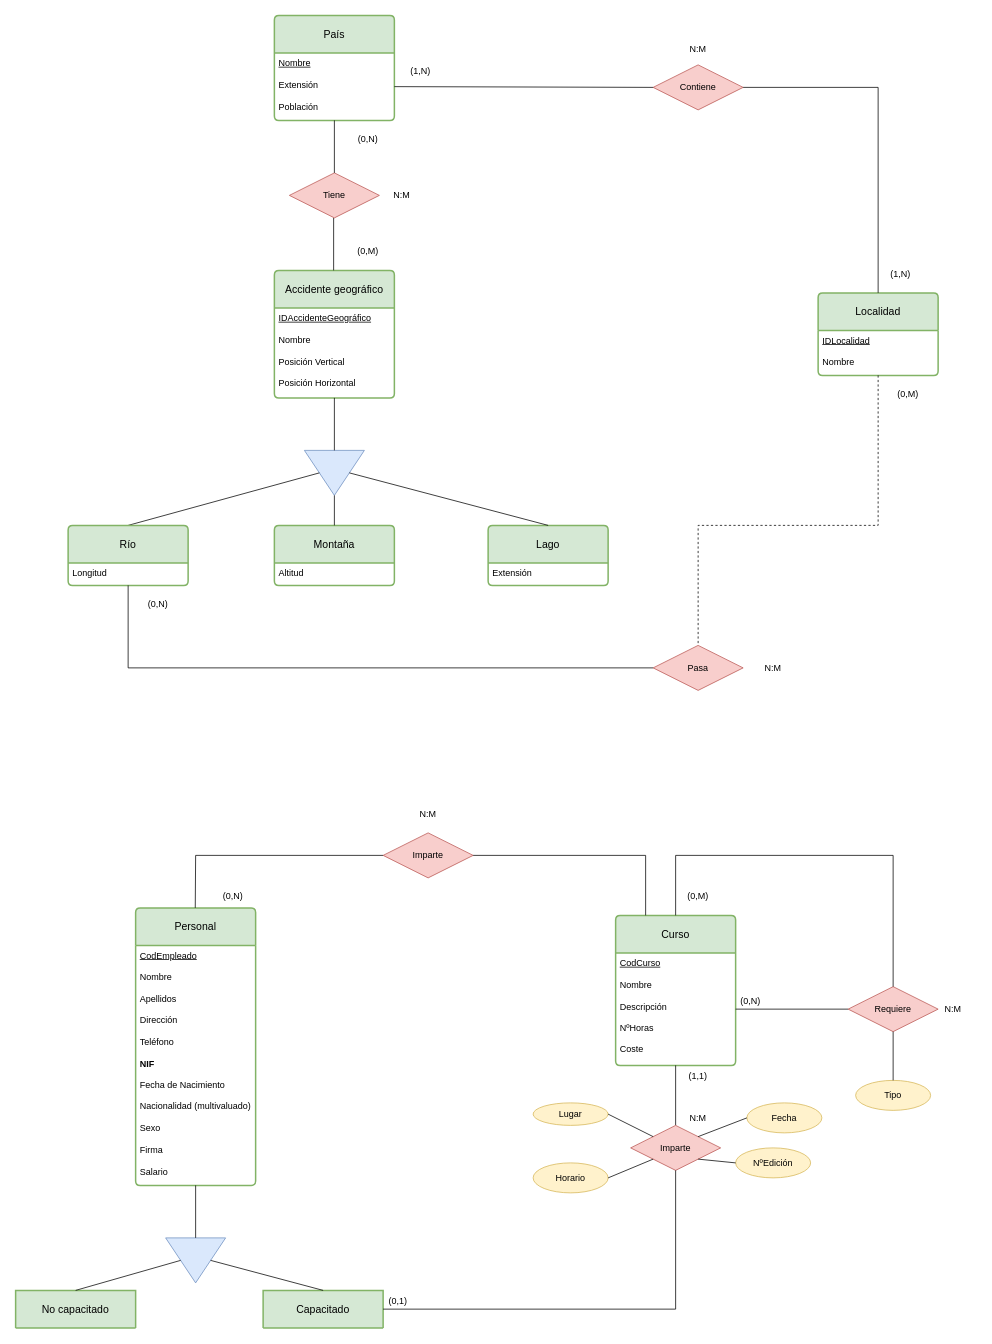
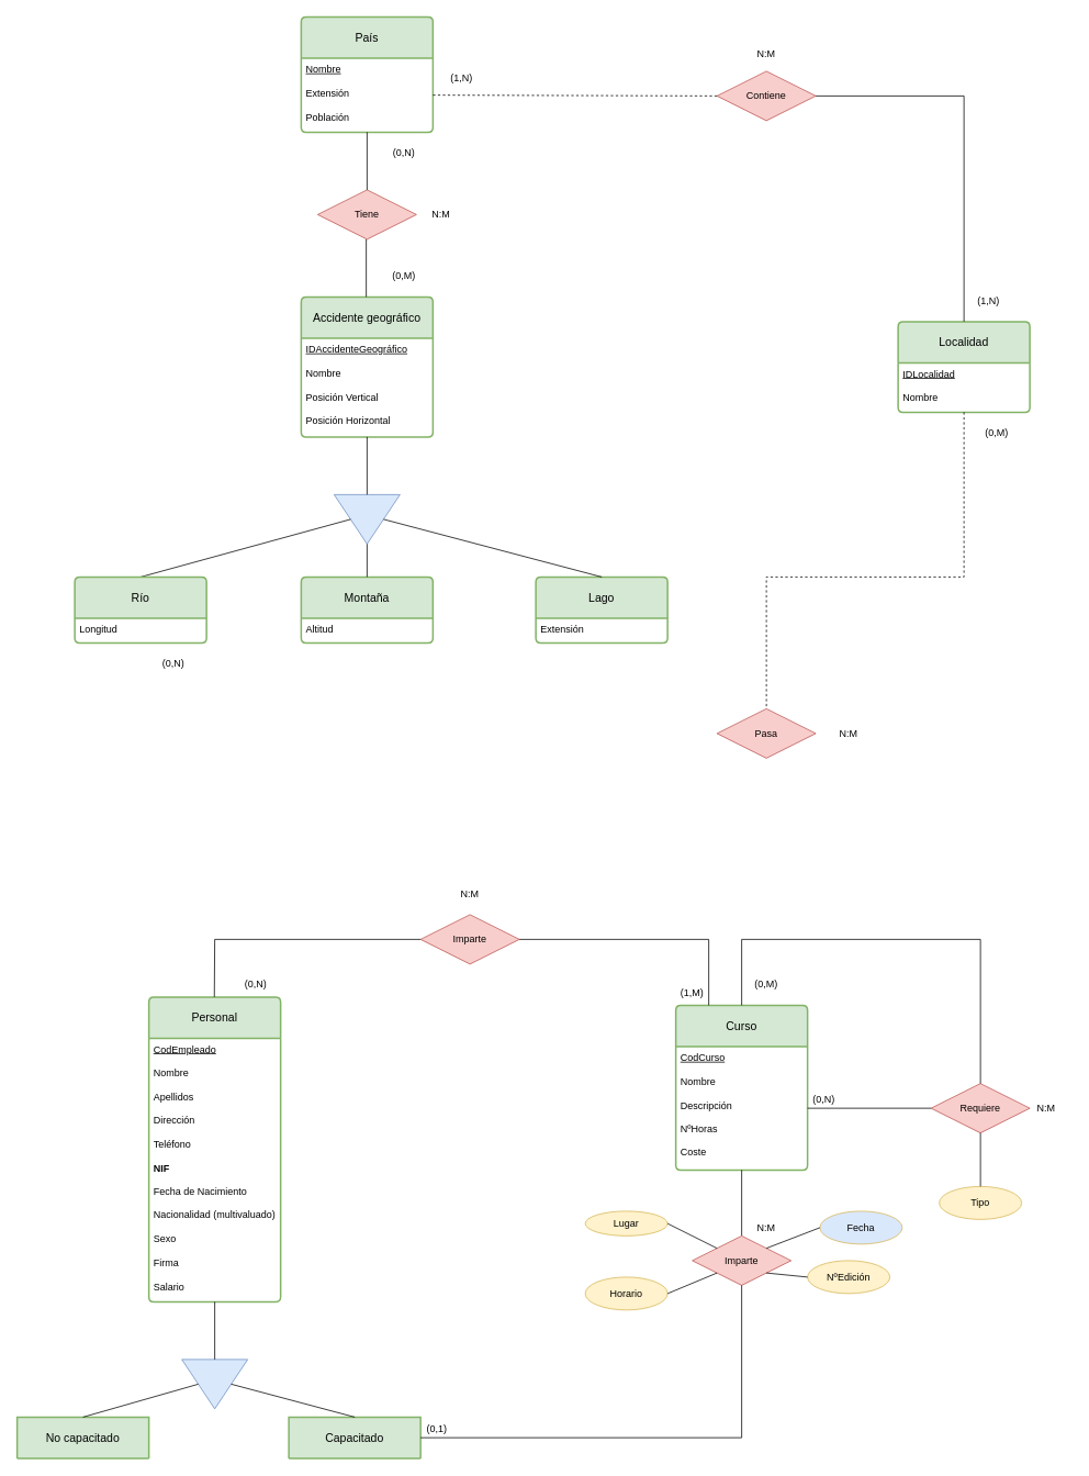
- <mxCell id="26" value="" style="endArrow=none;html=1;rounded=0;entryX=1;entryY=0.5;entryDx=0;entryDy=0;exitX=0;exitY=0.5;exitDx=0;exitDy=0;" parent="1" source="22" target="16" edge="1"><mxGeometry width="50" height="50" relative="1" as="geometry"><mxPoint x="640" y="490" as="sourcePoint" /><mxPoint x="690" y="440" as="targetPoint" /></mxGeometry></mxCell>
+ <mxCell id="26" value="" style="endArrow=none;html=1;rounded=0;entryX=1;entryY=0.5;entryDx=0;entryDy=0;exitX=0;exitY=0.5;exitDx=0;exitDy=0;dashed=1;" parent="1" source="22" target="16" edge="1"><mxGeometry width="50" height="50" relative="1" as="geometry"><mxPoint x="640" y="490" as="sourcePoint" /><mxPoint x="690" y="440" as="targetPoint" /></mxGeometry></mxCell>
- <mxCell id="24" value="" style="endArrow=none;html=1;rounded=0;exitX=0.5;exitY=1;exitDx=0;exitDy=0;entryX=0;entryY=0.5;entryDx=0;entryDy=0;" parent="1" source="8" target="23" edge="1"><mxGeometry width="50" height="50" relative="1" as="geometry"><mxPoint x="640" y="490" as="sourcePoint" /><mxPoint x="690" y="440" as="targetPoint" /><Array as="points"><mxPoint x="170" y="890" /></Array></mxGeometry></mxCell>
+ <mxCell id="74" value="&lt;blockquote style=&quot;margin: 0 0 0 40px; border: none; padding: 0px;&quot;&gt;(1,M)&lt;/blockquote&gt;" style="text;html=1;strokeColor=none;fillColor=none;align=center;verticalAlign=middle;whiteSpace=wrap;rounded=0;" vertex="1" parent="1"><mxGeometry x="790" y="1190" width="60" height="30" as="geometry" /></mxCell>
- <mxCell id="67" value="(1,1)" style="text;html=1;strokeColor=none;fillColor=none;align=center;verticalAlign=middle;whiteSpace=wrap;rounded=0;" parent="1" vertex="1"><mxGeometry x="900" y="1420" width="60" height="30" as="geometry" /></mxCell>
- <mxCell id="49" value="Fecha" style="ellipse;whiteSpace=wrap;html=1;align=center;fillColor=#fff2cc;strokeColor=#d6b656;" parent="1" vertex="1"><mxGeometry x="995" y="1470" width="100" height="40" as="geometry" /></mxCell>
+ <mxCell id="49" value="Fecha" style="ellipse;whiteSpace=wrap;html=1;align=center;fillColor=#dae8fc;strokeColor=#d6b656;" parent="1" vertex="1"><mxGeometry x="995" y="1470" width="100" height="40" as="geometry" /></mxCell>
